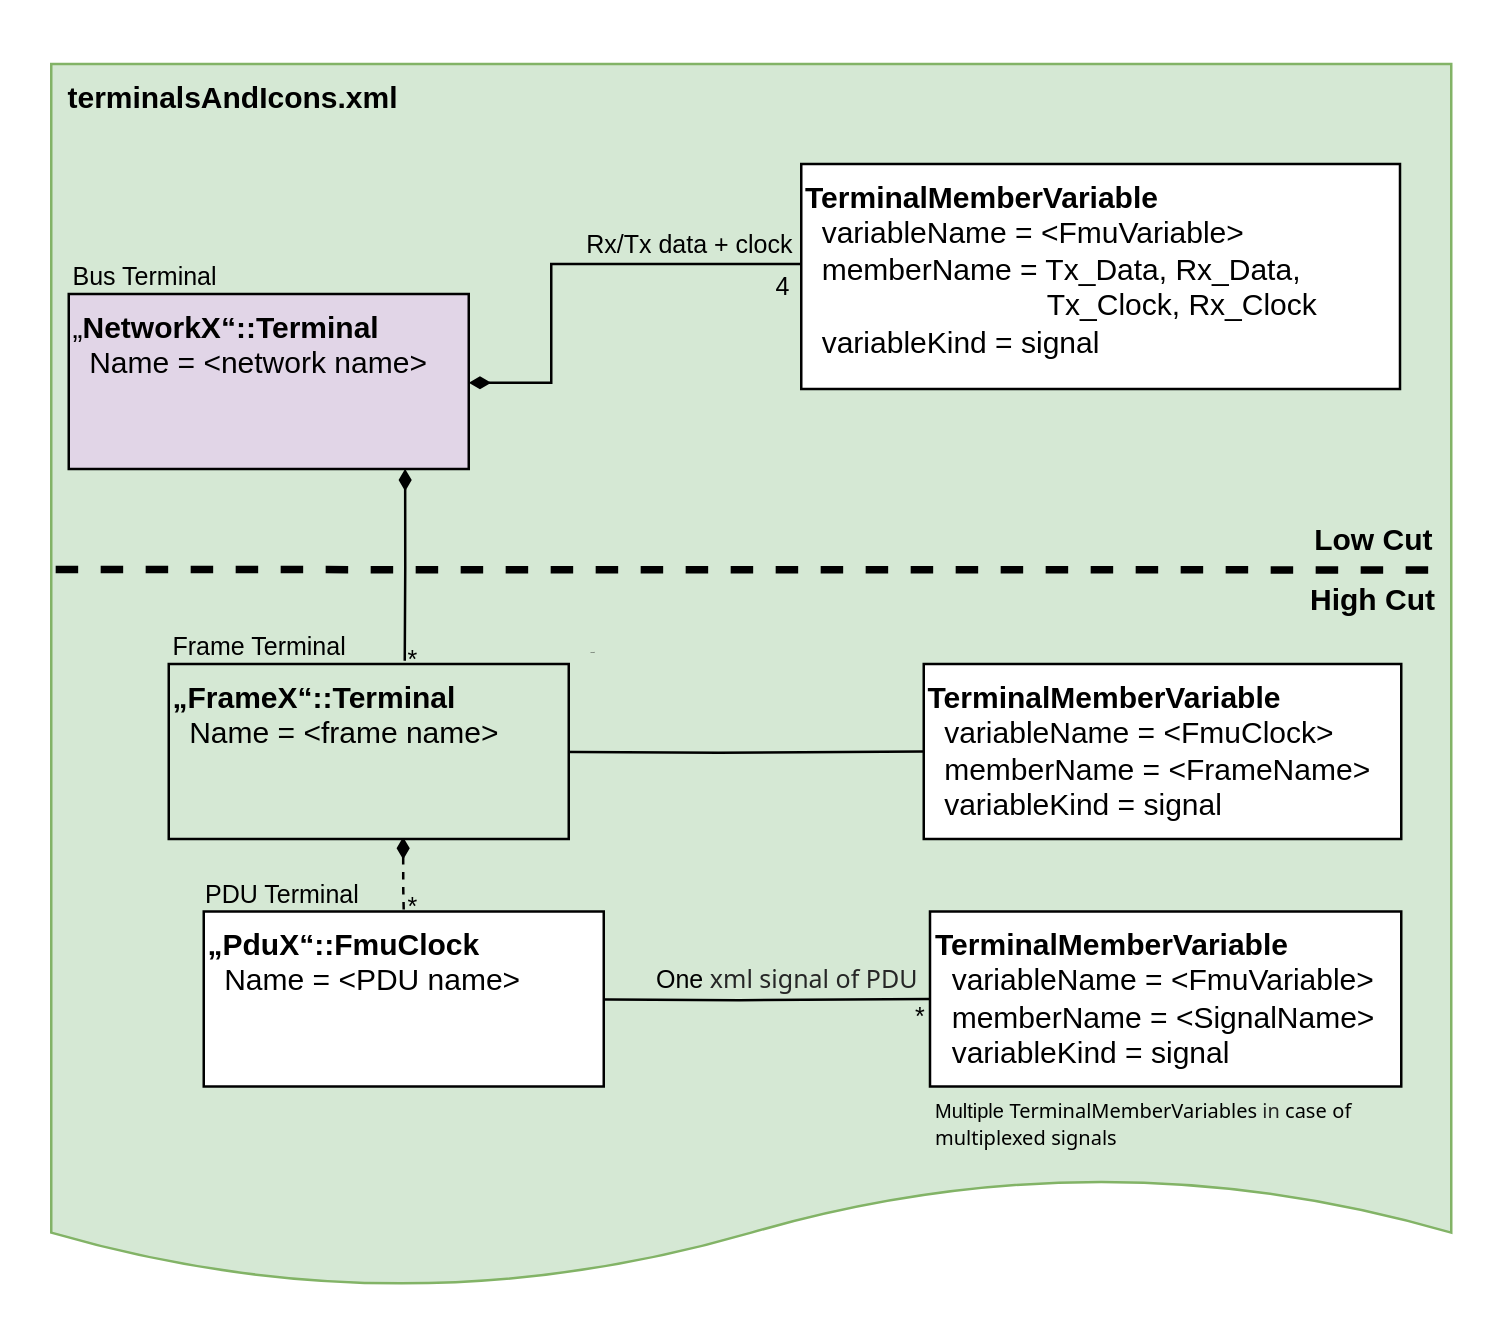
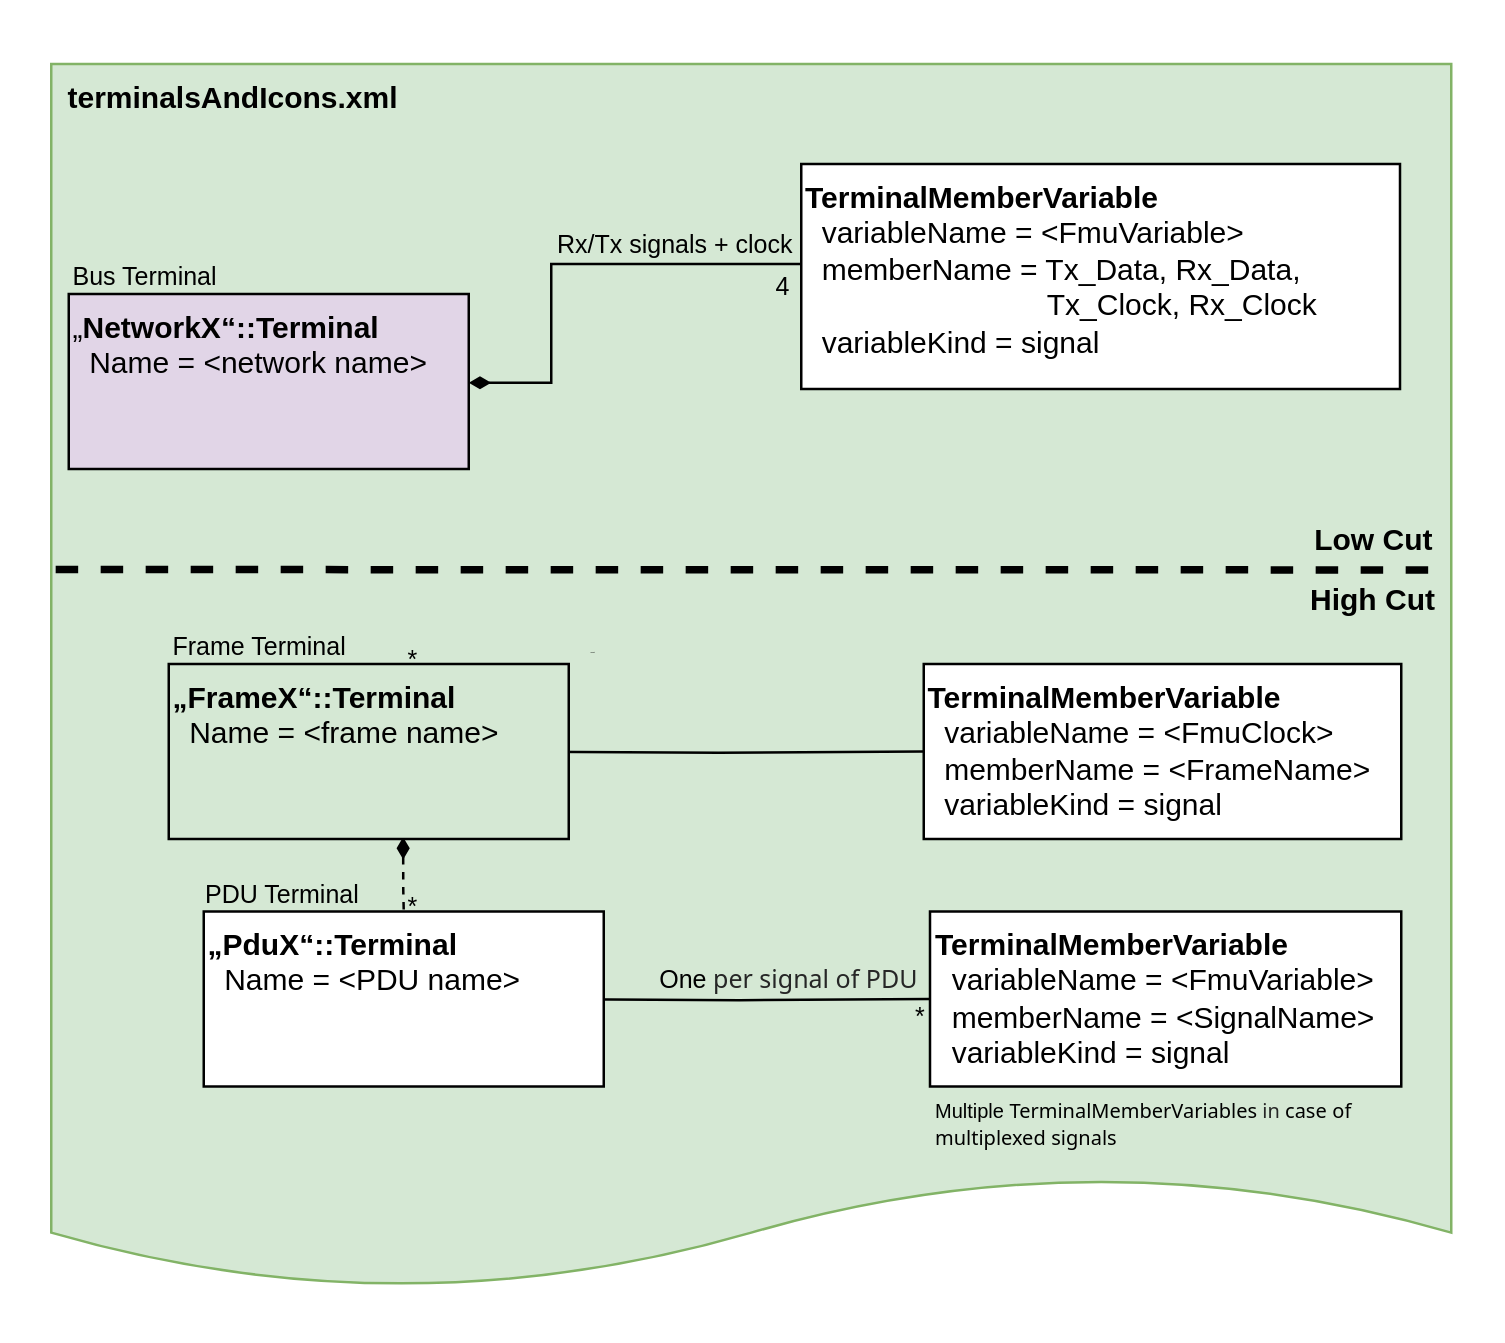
- <mxCell id="27" value="&lt;p style=&quot;margin-top: 0pt; margin-bottom: 0pt; margin-left: 0in; text-indent: 0in; direction: ltr; unicode-bidi: embed; word-break: normal;&quot;&gt;Rx/Tx data + clock&lt;/p&gt;" style="text;html=1;strokeColor=none;fillColor=none;align=right;verticalAlign=middle;whiteSpace=wrap;rounded=0;fontSize=10;" parent="1" vertex="1"><mxGeometry x="188.5" y="82" width="130" height="30" as="geometry" /></mxCell>
+ <mxCell id="27" value="&lt;p style=&quot;margin-top: 0pt; margin-bottom: 0pt; margin-left: 0in; text-indent: 0in; direction: ltr; unicode-bidi: embed; word-break: normal;&quot;&gt;Rx/Tx signals + clock&lt;/p&gt;" style="text;html=1;strokeColor=none;fillColor=none;align=right;verticalAlign=middle;whiteSpace=wrap;rounded=0;fontSize=10;" parent="1" vertex="1"><mxGeometry x="188.5" y="82" width="130" height="30" as="geometry" /></mxCell>
- <mxCell id="5" style="edgeStyle=orthogonalEdgeStyle;rounded=0;orthogonalLoop=1;jettySize=auto;html=1;exitX=0.841;exitY=0.999;exitDx=0;exitDy=0;strokeWidth=1;fontSize=1;startArrow=diamondThin;startFill=1;endArrow=none;endFill=0;exitPerimeter=0;entryX=0.59;entryY=-0.019;entryDx=0;entryDy=0;entryPerimeter=0;" parent="1" source="6" target="13" edge="1"><mxGeometry relative="1" as="geometry" /></mxCell>
- <mxCell id="15" value="&lt;p style=&quot;margin-top: 0pt; margin-bottom: 0pt; margin-left: 0in; text-indent: 0in; direction: ltr; unicode-bidi: embed; word-break: normal;&quot;&gt;&lt;b&gt;„PduX“::FmuClock&lt;/b&gt;&lt;/p&gt;&lt;p style=&quot;margin-top: 0pt; margin-bottom: 0pt; margin-left: 0in; text-indent: 0in; direction: ltr; unicode-bidi: embed; word-break: normal;&quot;&gt;&amp;nbsp; Name = &amp;lt;PDU name&amp;gt;&lt;/p&gt;" style="rounded=0;whiteSpace=wrap;html=1;align=left;verticalAlign=top;" parent="1" vertex="1"><mxGeometry x="81" y="364" width="160" height="70" as="geometry" /></mxCell>
+ <mxCell id="15" value="&lt;p style=&quot;margin-top: 0pt; margin-bottom: 0pt; margin-left: 0in; text-indent: 0in; direction: ltr; unicode-bidi: embed; word-break: normal;&quot;&gt;&lt;b&gt;„PduX“::Terminal&lt;/b&gt;&lt;/p&gt;&lt;p style=&quot;margin-top: 0pt; margin-bottom: 0pt; margin-left: 0in; text-indent: 0in; direction: ltr; unicode-bidi: embed; word-break: normal;&quot;&gt;&amp;nbsp; Name = &amp;lt;PDU name&amp;gt;&lt;/p&gt;" style="rounded=0;whiteSpace=wrap;html=1;align=left;verticalAlign=top;" parent="1" vertex="1"><mxGeometry x="81" y="364" width="160" height="70" as="geometry" /></mxCell>
- <mxCell id="24" value="&lt;p style=&quot;margin-top: 0pt; margin-bottom: 0pt; margin-left: 0in; text-indent: 0in; text-align: left; direction: ltr; unicode-bidi: embed; word-break: normal;&quot;&gt;One&lt;span style=&quot;font-family: &amp;quot;Segoe UI&amp;quot;; color: rgb(38, 38, 38);&quot;&gt; xml &lt;/span&gt;&lt;span style=&quot;font-family: &amp;quot;Segoe UI&amp;quot;; color: rgb(38, 38, 38);&quot;&gt;signal&lt;/span&gt;&lt;span style=&quot;font-family: &amp;quot;Segoe UI&amp;quot;; color: rgb(38, 38, 38);&quot;&gt; &lt;/span&gt;&lt;span style=&quot;font-family: &amp;quot;Segoe UI&amp;quot;; color: rgb(38, 38, 38);&quot;&gt;of&lt;/span&gt;&lt;span style=&quot;font-family: &amp;quot;Segoe UI&amp;quot;; color: rgb(38, 38, 38);&quot;&gt; PDU&lt;/span&gt;&lt;/p&gt;" style="text;html=1;strokeColor=none;fillColor=none;align=right;verticalAlign=middle;whiteSpace=wrap;rounded=0;fontSize=10;" parent="1" vertex="1"><mxGeometry x="239" y="376" width="130" height="30" as="geometry" /></mxCell>
+ <mxCell id="24" value="&lt;p style=&quot;margin-top: 0pt; margin-bottom: 0pt; margin-left: 0in; text-indent: 0in; text-align: left; direction: ltr; unicode-bidi: embed; word-break: normal;&quot;&gt;One&lt;span style=&quot;font-family: &amp;quot;Segoe UI&amp;quot;; color: rgb(38, 38, 38);&quot;&gt; per &lt;/span&gt;&lt;span style=&quot;font-family: &amp;quot;Segoe UI&amp;quot;; color: rgb(38, 38, 38);&quot;&gt;signal&lt;/span&gt;&lt;span style=&quot;font-family: &amp;quot;Segoe UI&amp;quot;; color: rgb(38, 38, 38);&quot;&gt; &lt;/span&gt;&lt;span style=&quot;font-family: &amp;quot;Segoe UI&amp;quot;; color: rgb(38, 38, 38);&quot;&gt;of&lt;/span&gt;&lt;span style=&quot;font-family: &amp;quot;Segoe UI&amp;quot;; color: rgb(38, 38, 38);&quot;&gt; PDU&lt;/span&gt;&lt;/p&gt;" style="text;html=1;strokeColor=none;fillColor=none;align=right;verticalAlign=middle;whiteSpace=wrap;rounded=0;fontSize=10;" parent="1" vertex="1"><mxGeometry x="239" y="376" width="130" height="30" as="geometry" /></mxCell>
